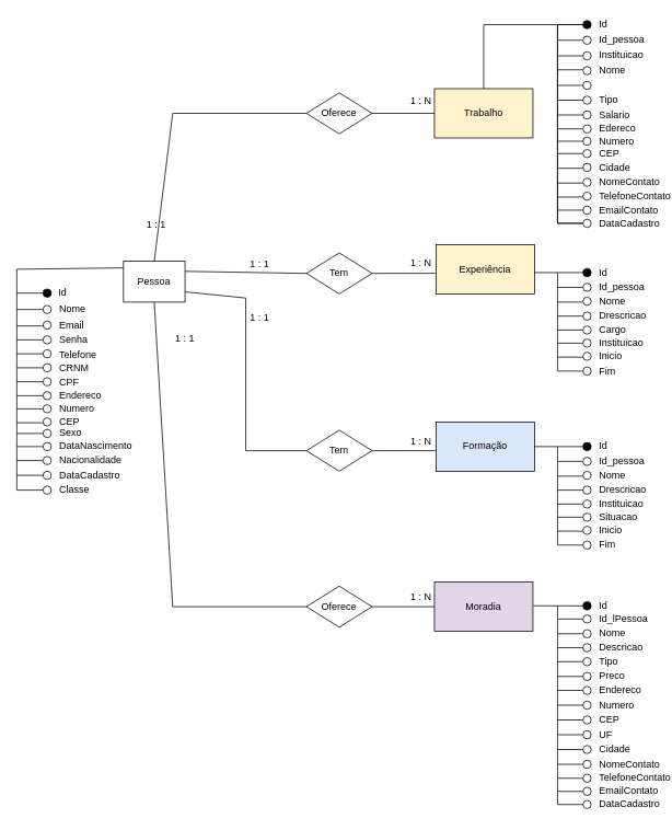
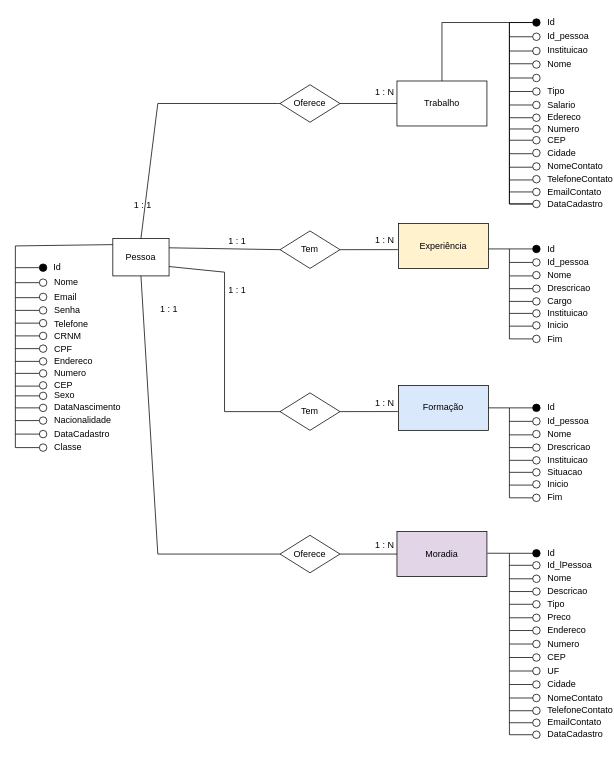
- <mxCell id="66" value="&lt;font style=&quot;vertical-align: inherit&quot;&gt;&lt;font style=&quot;vertical-align: inherit&quot;&gt;&lt;font style=&quot;vertical-align: inherit&quot;&gt;&lt;font style=&quot;vertical-align: inherit&quot;&gt;&lt;font style=&quot;vertical-align: inherit&quot;&gt;&lt;font style=&quot;vertical-align: inherit&quot;&gt;&lt;font style=&quot;vertical-align: inherit&quot;&gt;&lt;font style=&quot;vertical-align: inherit&quot;&gt;Trabalho&lt;/font&gt;&lt;/font&gt;&lt;/font&gt;&lt;/font&gt;&lt;/font&gt;&lt;/font&gt;&lt;/font&gt;&lt;/font&gt;" style="rounded=0;whiteSpace=wrap;html=1;fillColor=#fff2cc;" parent="1" vertex="1"><mxGeometry x="529" y="107" width="120" height="60" as="geometry" /></mxCell>
+ <mxCell id="66" value="&lt;font style=&quot;vertical-align: inherit&quot;&gt;&lt;font style=&quot;vertical-align: inherit&quot;&gt;&lt;font style=&quot;vertical-align: inherit&quot;&gt;&lt;font style=&quot;vertical-align: inherit&quot;&gt;&lt;font style=&quot;vertical-align: inherit&quot;&gt;&lt;font style=&quot;vertical-align: inherit&quot;&gt;&lt;font style=&quot;vertical-align: inherit&quot;&gt;&lt;font style=&quot;vertical-align: inherit&quot;&gt;Trabalho&lt;/font&gt;&lt;/font&gt;&lt;/font&gt;&lt;/font&gt;&lt;/font&gt;&lt;/font&gt;&lt;/font&gt;&lt;/font&gt;" style="rounded=0;whiteSpace=wrap;html=1;" parent="1" vertex="1"><mxGeometry x="529" y="107" width="120" height="60" as="geometry" /></mxCell>
